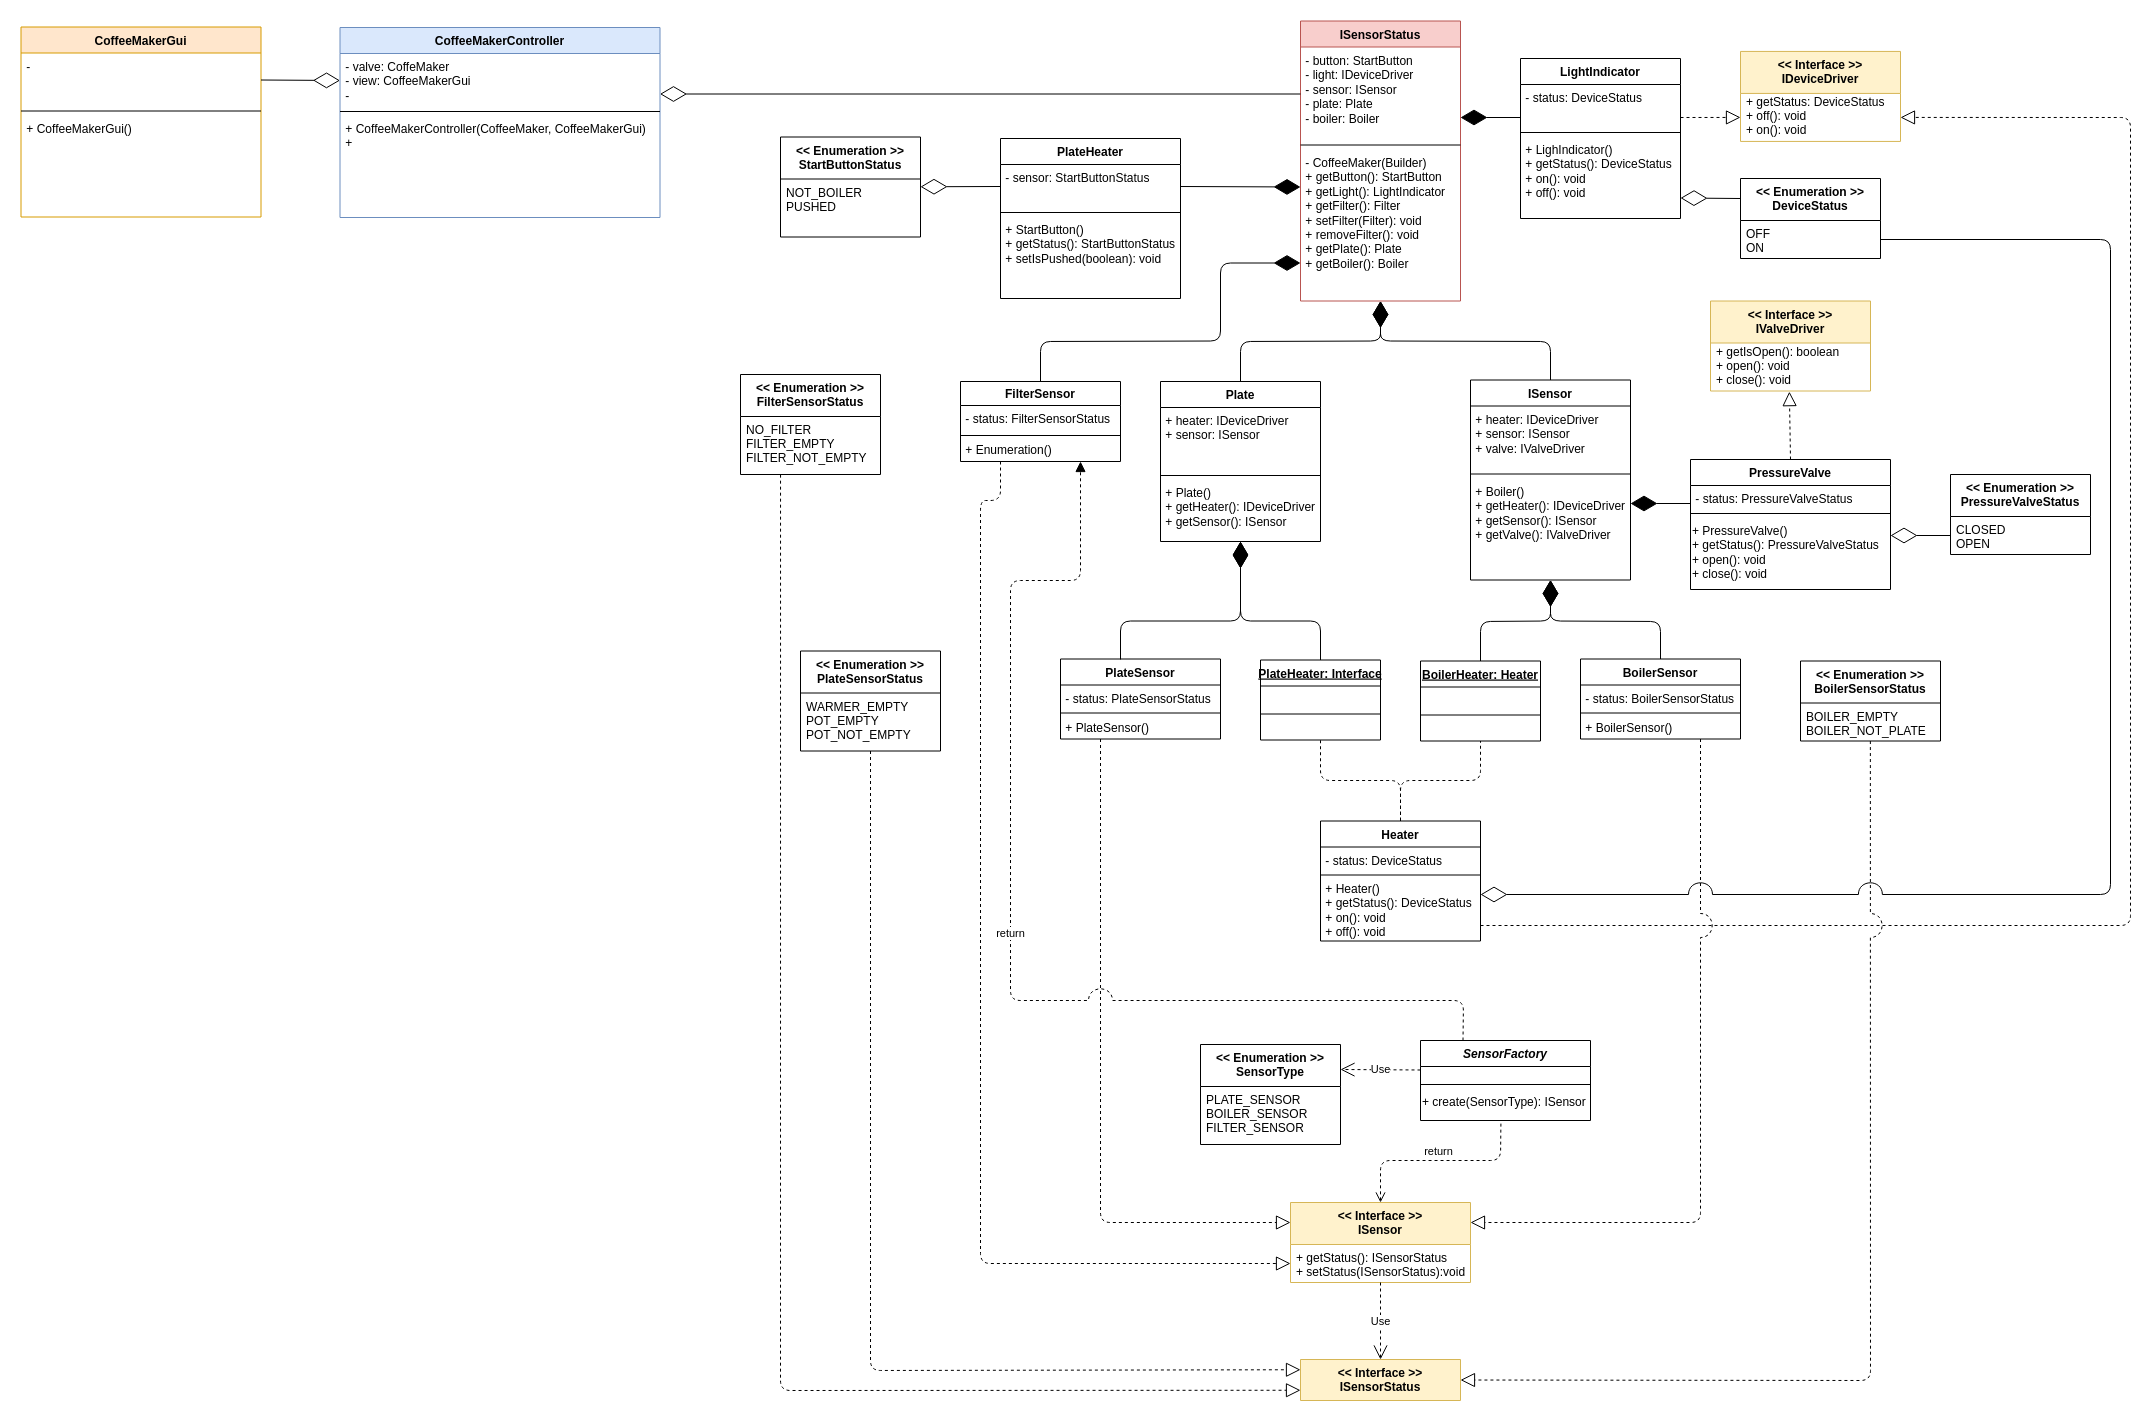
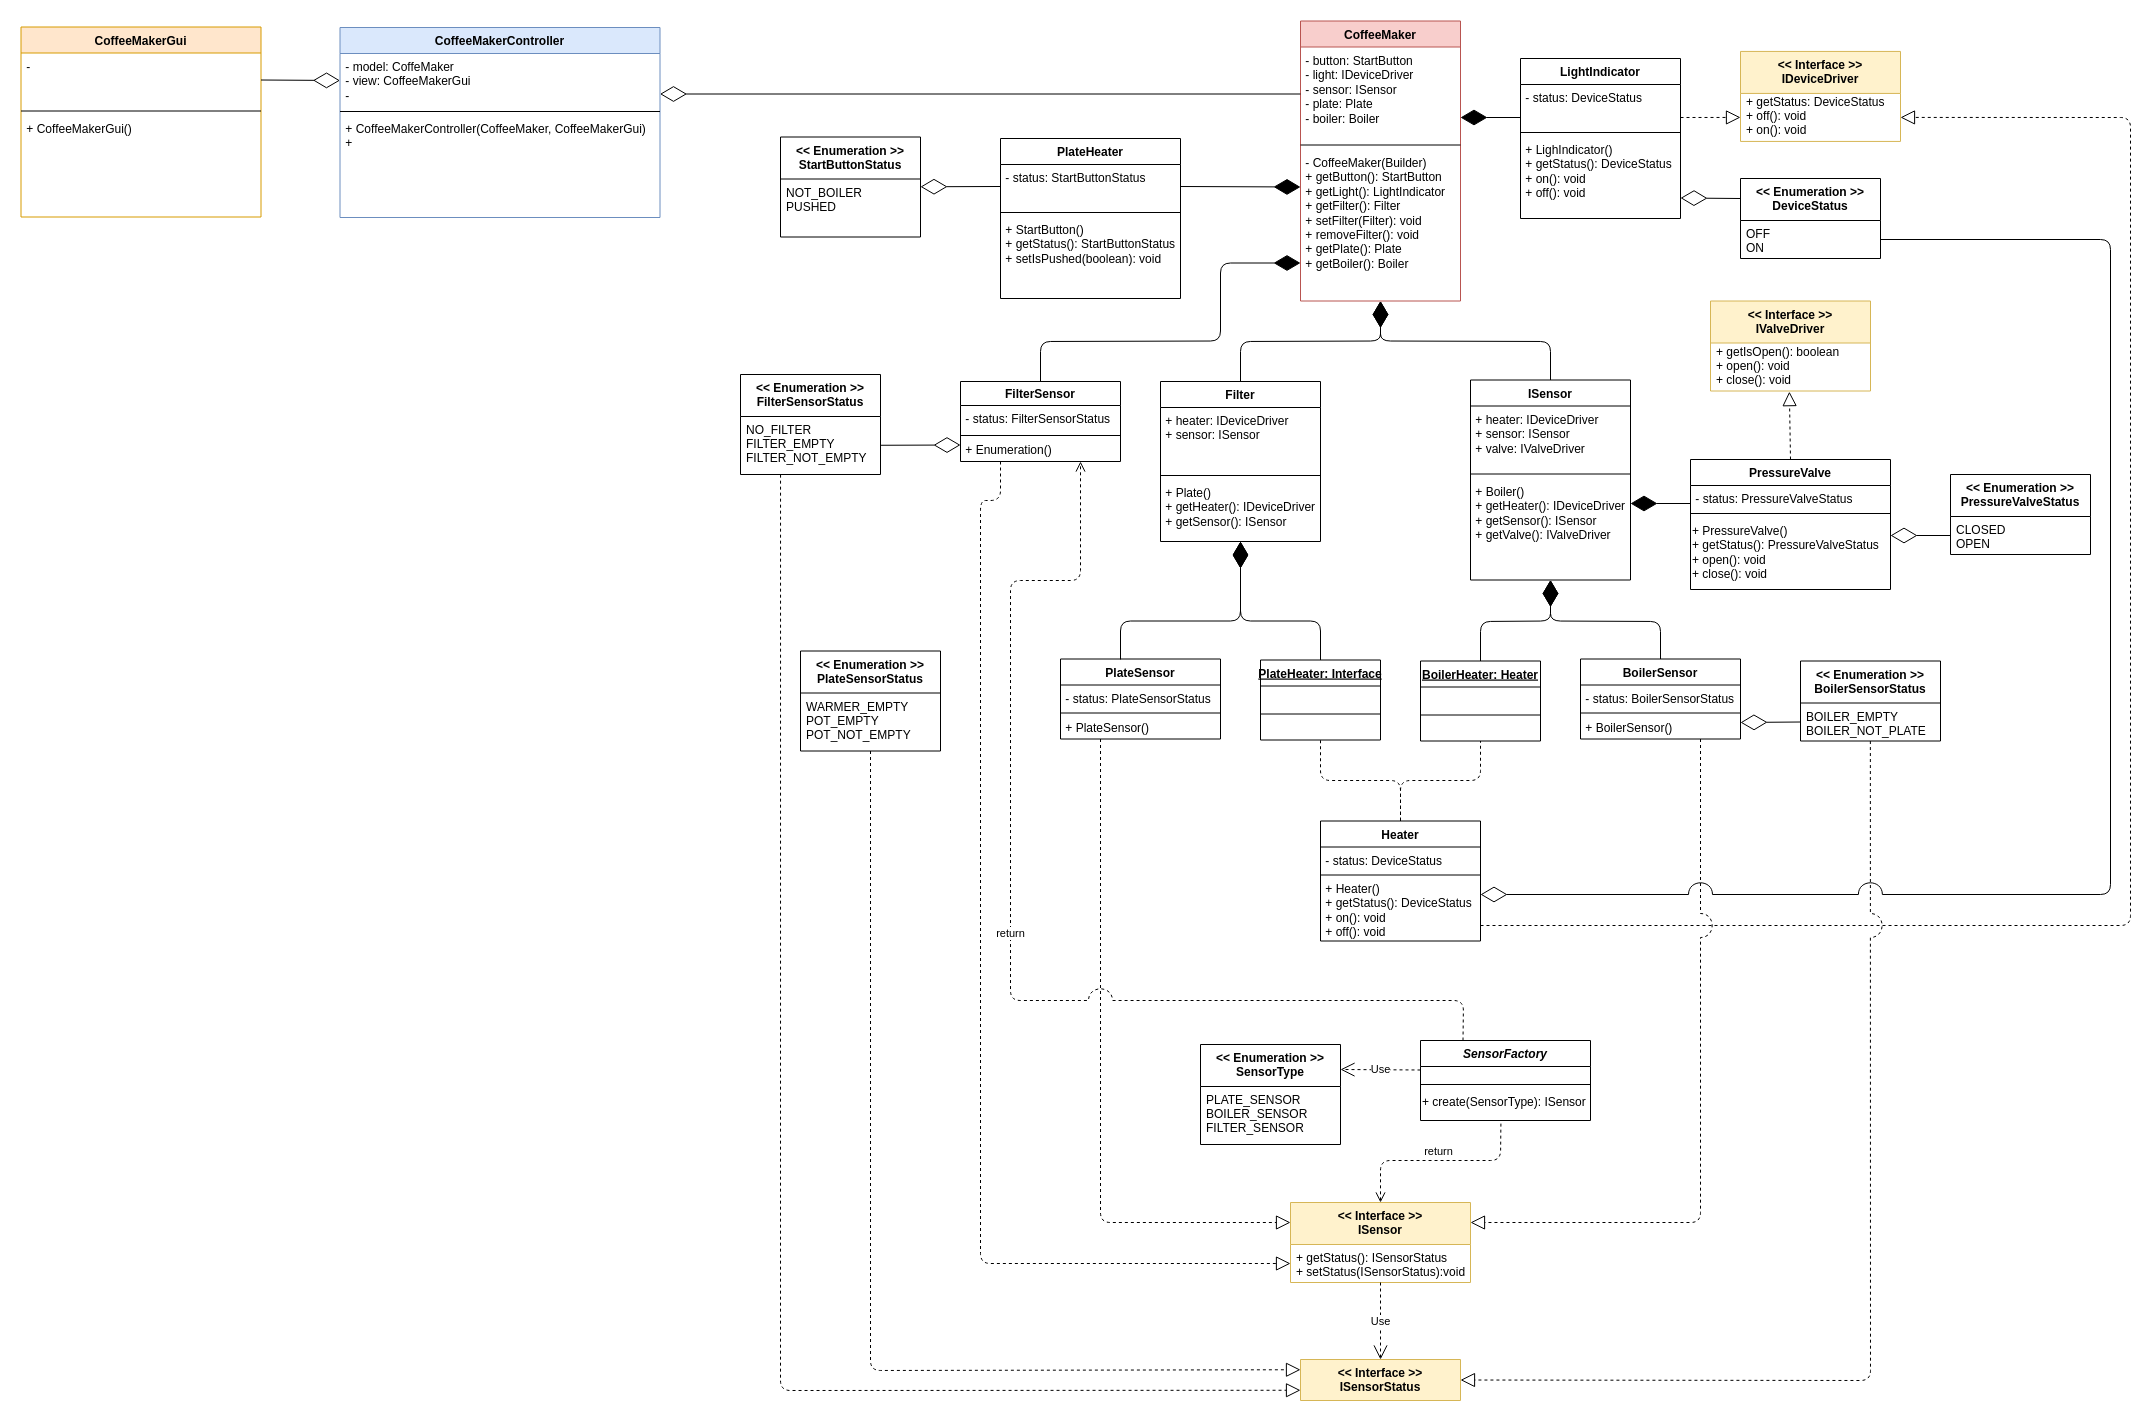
- <mxCell id="26" value="ISensorStatus" style="swimlane;fontStyle=1;align=center;verticalAlign=middle;childLayout=stackLayout;horizontal=1;startSize=26;horizontalStack=0;resizeParent=1;resizeParentMax=0;resizeLast=0;collapsible=1;marginBottom=0;fillColor=#f8cecc;strokeColor=#b85450;gradientDirection=north;swimlaneFillColor=none;" parent="1" vertex="1"><mxGeometry x="1300" y="20.5" width="160" height="280" as="geometry" /></mxCell>
+ <mxCell id="26" value="CoffeeMaker" style="swimlane;fontStyle=1;align=center;verticalAlign=middle;childLayout=stackLayout;horizontal=1;startSize=26;horizontalStack=0;resizeParent=1;resizeParentMax=0;resizeLast=0;collapsible=1;marginBottom=0;fillColor=#f8cecc;strokeColor=#b85450;gradientDirection=north;swimlaneFillColor=none;" parent="1" vertex="1"><mxGeometry x="1300" y="20.5" width="160" height="280" as="geometry" /></mxCell>
- <mxCell id="55" value="&lt;div&gt;&lt;span&gt;&amp;nbsp;- valve: CoffeMaker&lt;/span&gt;&lt;br&gt;&lt;/div&gt;&lt;div&gt;&lt;span&gt;&amp;nbsp;- view: CoffeeMakerGui&lt;/span&gt;&lt;/div&gt;&lt;div&gt;&lt;span&gt;&amp;nbsp;-&amp;nbsp;&lt;/span&gt;&lt;/div&gt;" style="text;html=1;strokeColor=none;fillColor=none;align=left;verticalAlign=top;whiteSpace=wrap;rounded=0;" parent="54" vertex="1"><mxGeometry y="26" width="320" height="54" as="geometry" /></mxCell>
+ <mxCell id="55" value="&lt;div&gt;&lt;span&gt;&amp;nbsp;- model: CoffeMaker&lt;/span&gt;&lt;br&gt;&lt;/div&gt;&lt;div&gt;&lt;span&gt;&amp;nbsp;- view: CoffeeMakerGui&lt;/span&gt;&lt;/div&gt;&lt;div&gt;&lt;span&gt;&amp;nbsp;-&amp;nbsp;&lt;/span&gt;&lt;/div&gt;" style="text;html=1;strokeColor=none;fillColor=none;align=left;verticalAlign=top;whiteSpace=wrap;rounded=0;" parent="54" vertex="1"><mxGeometry y="26" width="320" height="54" as="geometry" /></mxCell>
- <mxCell id="11" value="&lt;div&gt;&lt;span&gt;&amp;nbsp;- sensor: StartButtonStatus&lt;/span&gt;&lt;br&gt;&lt;/div&gt;" style="text;html=1;strokeColor=none;fillColor=none;align=left;verticalAlign=top;whiteSpace=wrap;rounded=0;" parent="10" vertex="1"><mxGeometry y="26" width="180" height="44" as="geometry" /></mxCell>
+ <mxCell id="11" value="&lt;div&gt;&lt;span&gt;&amp;nbsp;- status: StartButtonStatus&lt;/span&gt;&lt;br&gt;&lt;/div&gt;" style="text;html=1;strokeColor=none;fillColor=none;align=left;verticalAlign=top;whiteSpace=wrap;rounded=0;" parent="10" vertex="1"><mxGeometry y="26" width="180" height="44" as="geometry" /></mxCell>
- <mxCell id="34" value="Plate" style="swimlane;fontStyle=1;align=center;verticalAlign=middle;childLayout=stackLayout;horizontal=1;startSize=26;horizontalStack=0;resizeParent=1;resizeParentMax=0;resizeLast=0;collapsible=1;marginBottom=0;" parent="1" vertex="1"><mxGeometry x="1160" y="381" width="160" height="160" as="geometry" /></mxCell>
+ <mxCell id="34" value="Filter" style="swimlane;fontStyle=1;align=center;verticalAlign=middle;childLayout=stackLayout;horizontal=1;startSize=26;horizontalStack=0;resizeParent=1;resizeParentMax=0;resizeLast=0;collapsible=1;marginBottom=0;" parent="1" vertex="1"><mxGeometry x="1160" y="381" width="160" height="160" as="geometry" /></mxCell>
+ <mxCell id="92" value="" style="endArrow=diamondThin;endFill=0;endSize=24;html=1;entryX=0;entryY=0.25;entryDx=0;entryDy=0;" parent="1" source="91" target="65" edge="1"><mxGeometry width="160" relative="1" as="geometry"><mxPoint x="810" y="519.048" as="sourcePoint" /><mxPoint x="970" y="519.048" as="targetPoint" /></mxGeometry></mxCell>
- <mxCell id="94" value="return" style="html=1;verticalAlign=bottom;endArrow=block;dashed=1;endSize=8;exitX=0.25;exitY=0;exitDx=0;exitDy=0;entryX=0.75;entryY=1;entryDx=0;entryDy=0;jumpStyle=arc;jumpSize=24;" parent="1" source="73" target="65" edge="1"><mxGeometry relative="1" as="geometry"><mxPoint x="1060" y="890" as="sourcePoint" /><mxPoint x="1120" y="580" as="targetPoint" /><Array as="points"><mxPoint x="1463" y="1000" /><mxPoint x="1010" y="1000" /><mxPoint x="1010" y="580" /><mxPoint x="1080" y="580" /></Array></mxGeometry></mxCell>
+ <mxCell id="94" value="return" style="html=1;verticalAlign=bottom;endArrow=open;dashed=1;endSize=8;exitX=0.25;exitY=0;exitDx=0;exitDy=0;entryX=0.75;entryY=1;entryDx=0;entryDy=0;jumpStyle=arc;jumpSize=24;" parent="1" source="73" target="65" edge="1"><mxGeometry relative="1" as="geometry"><mxPoint x="1060" y="890" as="sourcePoint" /><mxPoint x="1120" y="580" as="targetPoint" /><Array as="points"><mxPoint x="1463" y="1000" /><mxPoint x="1010" y="1000" /><mxPoint x="1010" y="580" /><mxPoint x="1080" y="580" /></Array></mxGeometry></mxCell>
+ <mxCell id="87" value="" style="endArrow=diamondThin;endFill=0;endSize=24;html=1;entryX=1;entryY=0.25;entryDx=0;entryDy=0;exitX=0;exitY=0.5;exitDx=0;exitDy=0;" parent="1" source="86" target="17" edge="1"><mxGeometry width="160" relative="1" as="geometry"><mxPoint x="1680" y="780" as="sourcePoint" /><mxPoint x="1840" y="780" as="targetPoint" /></mxGeometry></mxCell>
